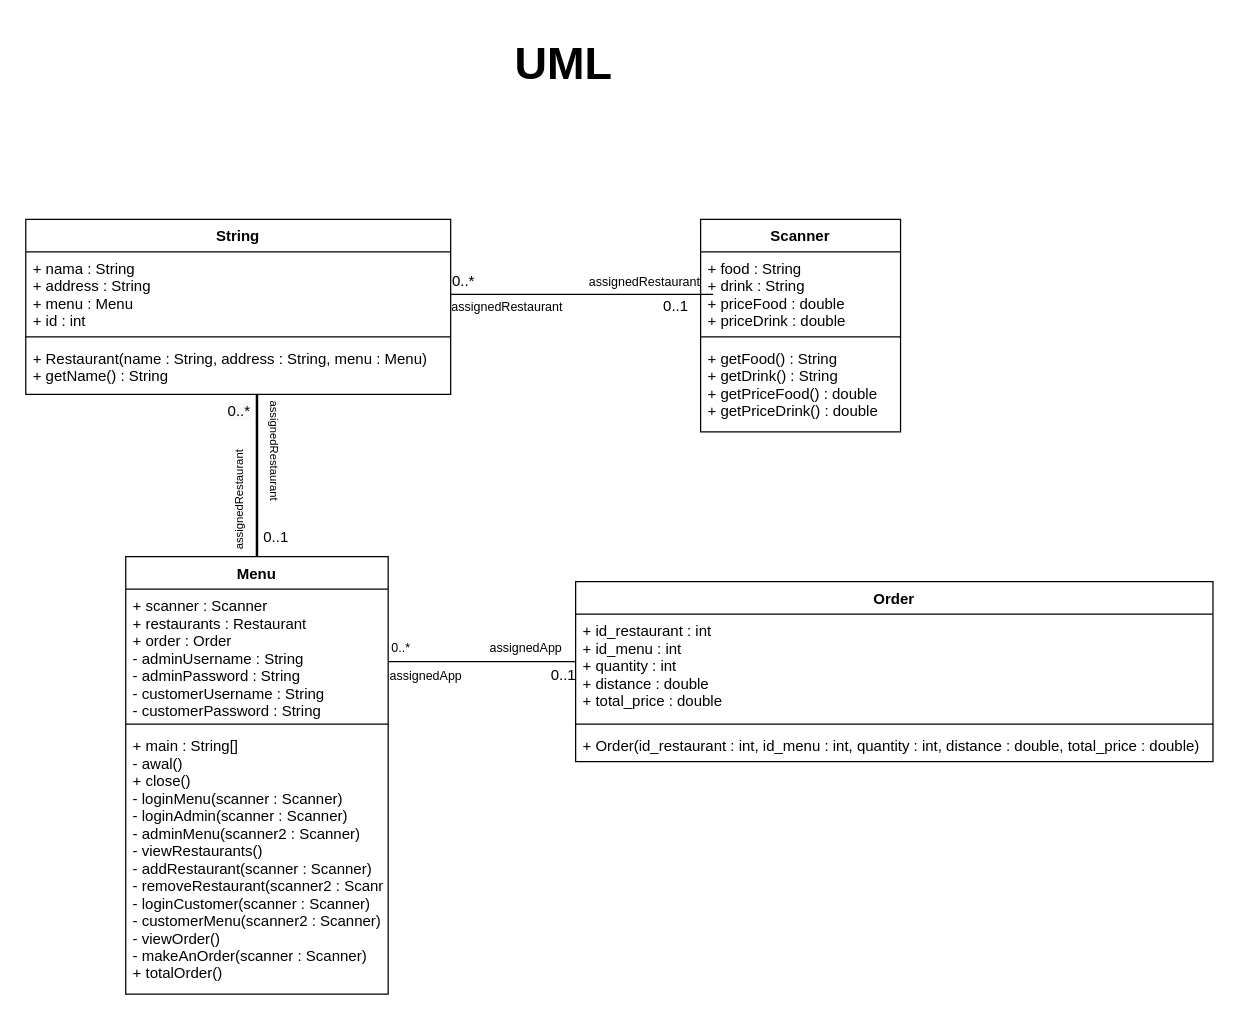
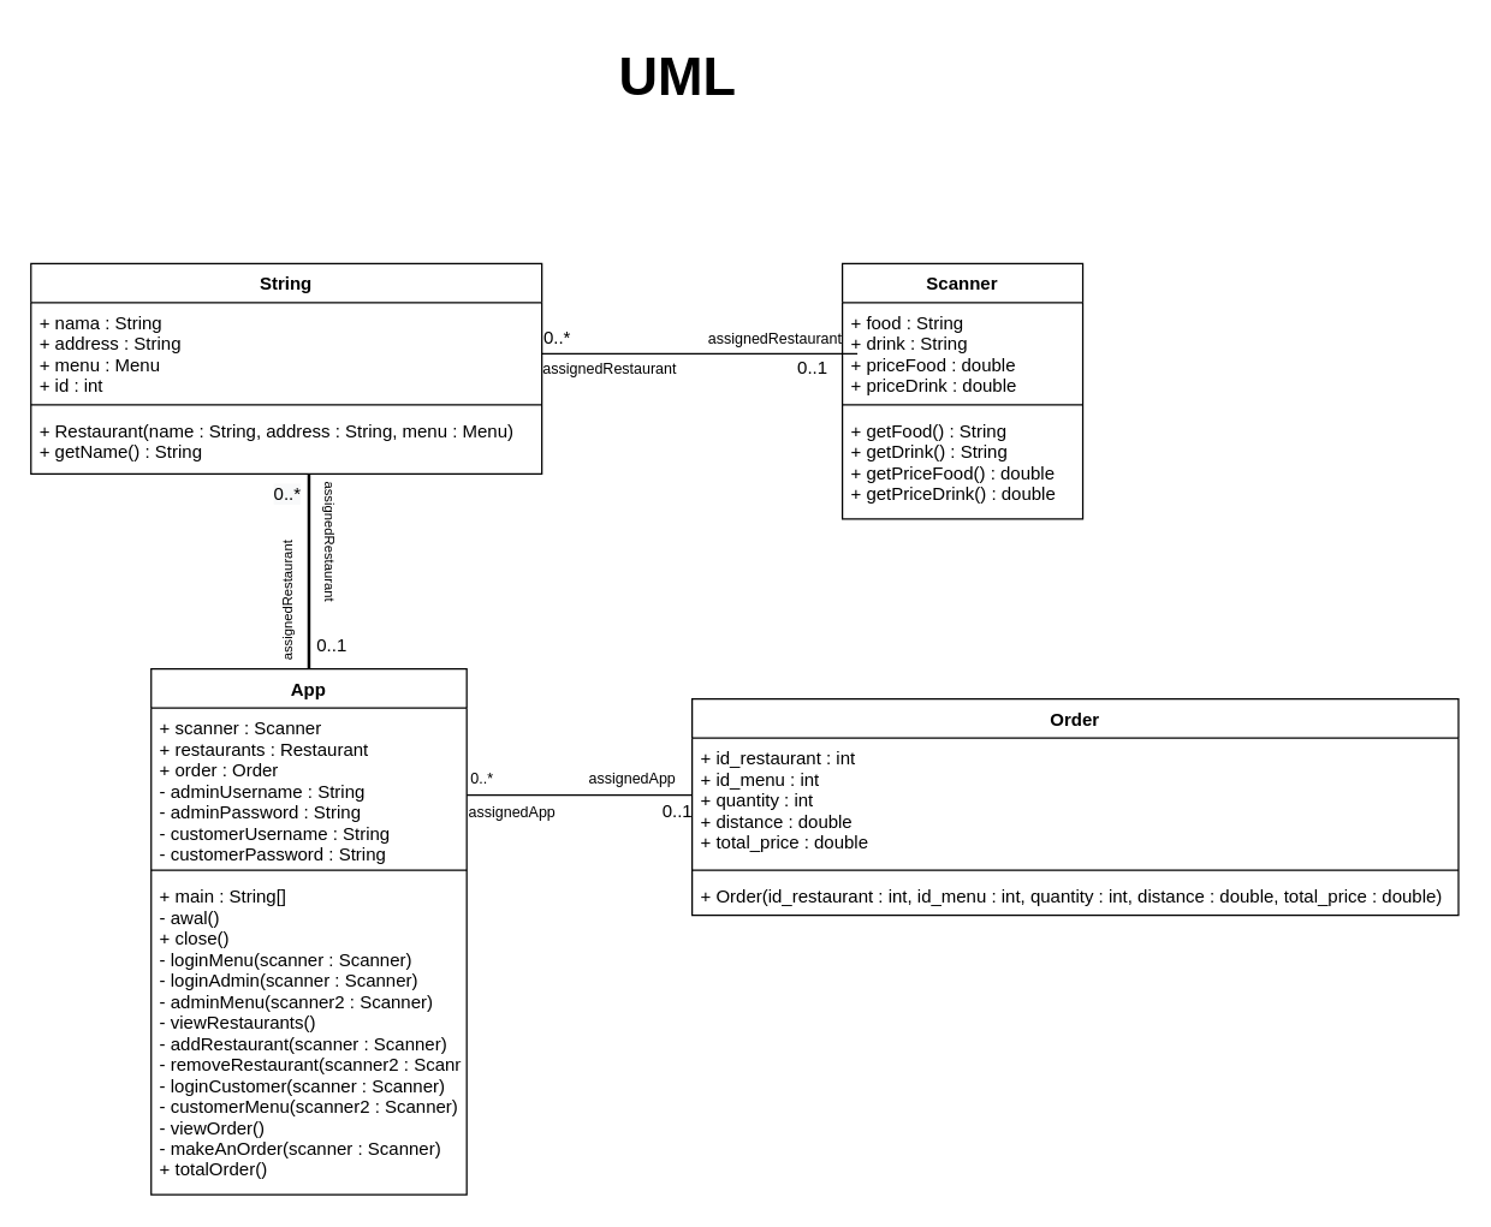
- <mxCell id="14" value="Menu" style="swimlane;fontStyle=1;align=center;verticalAlign=top;childLayout=stackLayout;horizontal=1;startSize=26;horizontalStack=0;resizeParent=1;resizeParentMax=0;resizeLast=0;collapsible=1;marginBottom=0;" vertex="1" parent="1"><mxGeometry x="100" y="445" width="210" height="350" as="geometry" /></mxCell>
+ <mxCell id="14" value="App" style="swimlane;fontStyle=1;align=center;verticalAlign=top;childLayout=stackLayout;horizontal=1;startSize=26;horizontalStack=0;resizeParent=1;resizeParentMax=0;resizeLast=0;collapsible=1;marginBottom=0;" vertex="1" parent="1"><mxGeometry x="100" y="445" width="210" height="350" as="geometry" /></mxCell>
